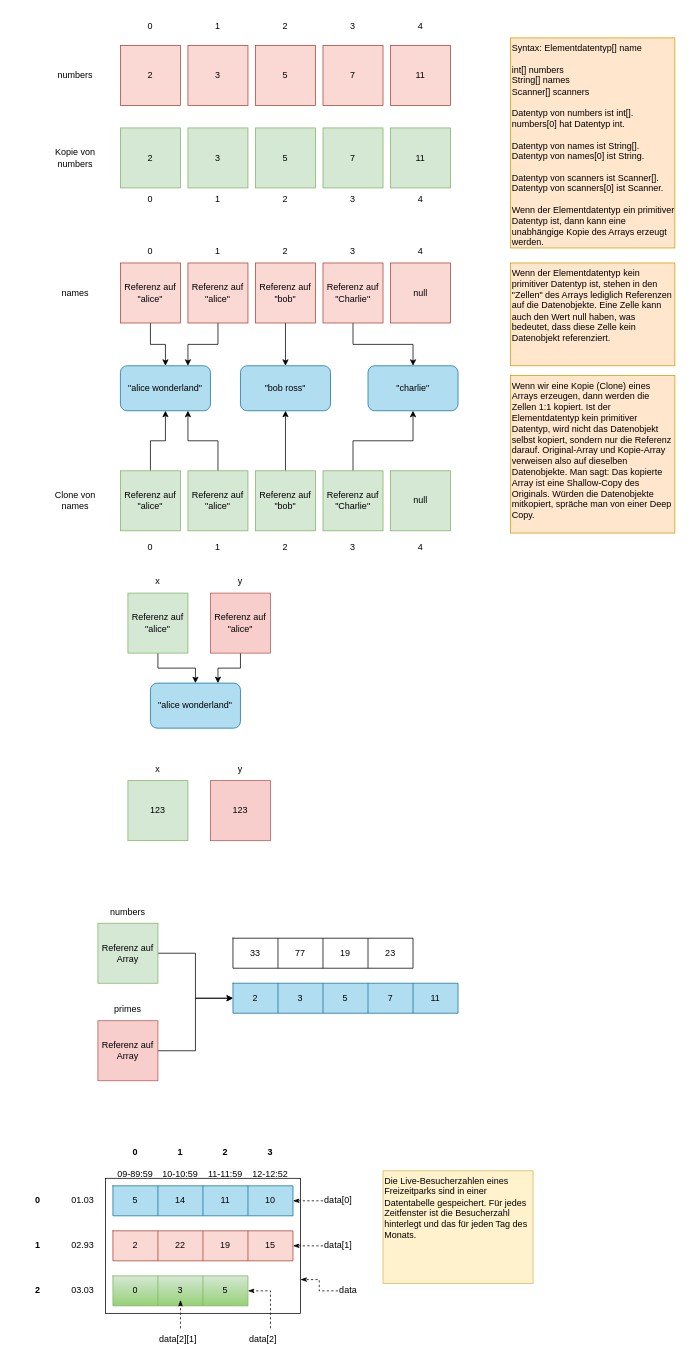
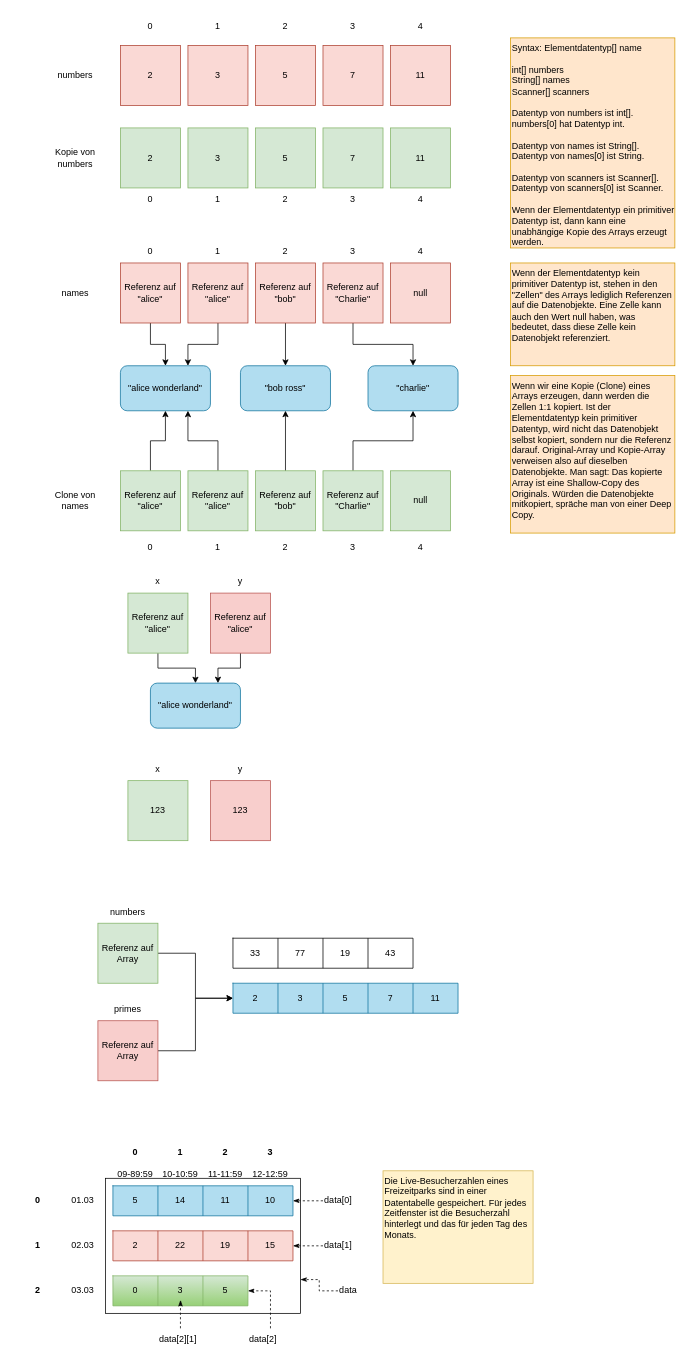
- <mxCell id="90" value="23" style="shape=partialRectangle;html=1;whiteSpace=wrap;connectable=0;strokeColor=inherit;overflow=hidden;fillColor=none;top=0;left=0;bottom=0;right=0;pointerEvents=1;" vertex="1" parent="86"><mxGeometry x="180" width="60" height="40" as="geometry"><mxRectangle width="60" height="40" as="alternateBounds" /></mxGeometry></mxCell>
+ <mxCell id="90" value="43" style="shape=partialRectangle;html=1;whiteSpace=wrap;connectable=0;strokeColor=inherit;overflow=hidden;fillColor=none;top=0;left=0;bottom=0;right=0;pointerEvents=1;" vertex="1" parent="86"><mxGeometry x="180" width="60" height="40" as="geometry"><mxRectangle width="60" height="40" as="alternateBounds" /></mxGeometry></mxCell>
- <mxCell id="100" value="12-12:52" style="text;html=1;strokeColor=none;fillColor=none;align=center;verticalAlign=middle;whiteSpace=wrap;rounded=0;" vertex="1" parent="1"><mxGeometry x="330" y="1550" width="60" height="30" as="geometry" /></mxCell>
+ <mxCell id="100" value="12-12:59" style="text;html=1;strokeColor=none;fillColor=none;align=center;verticalAlign=middle;whiteSpace=wrap;rounded=0;" vertex="1" parent="1"><mxGeometry x="330" y="1550" width="60" height="30" as="geometry" /></mxCell>
- <mxCell id="113" value="02.93" style="text;html=1;strokeColor=none;fillColor=none;align=center;verticalAlign=middle;whiteSpace=wrap;rounded=0;" vertex="1" parent="1"><mxGeometry x="80" y="1645" width="60" height="30" as="geometry" /></mxCell>
+ <mxCell id="113" value="02.03" style="text;html=1;strokeColor=none;fillColor=none;align=center;verticalAlign=middle;whiteSpace=wrap;rounded=0;" vertex="1" parent="1"><mxGeometry x="80" y="1645" width="60" height="30" as="geometry" /></mxCell>
